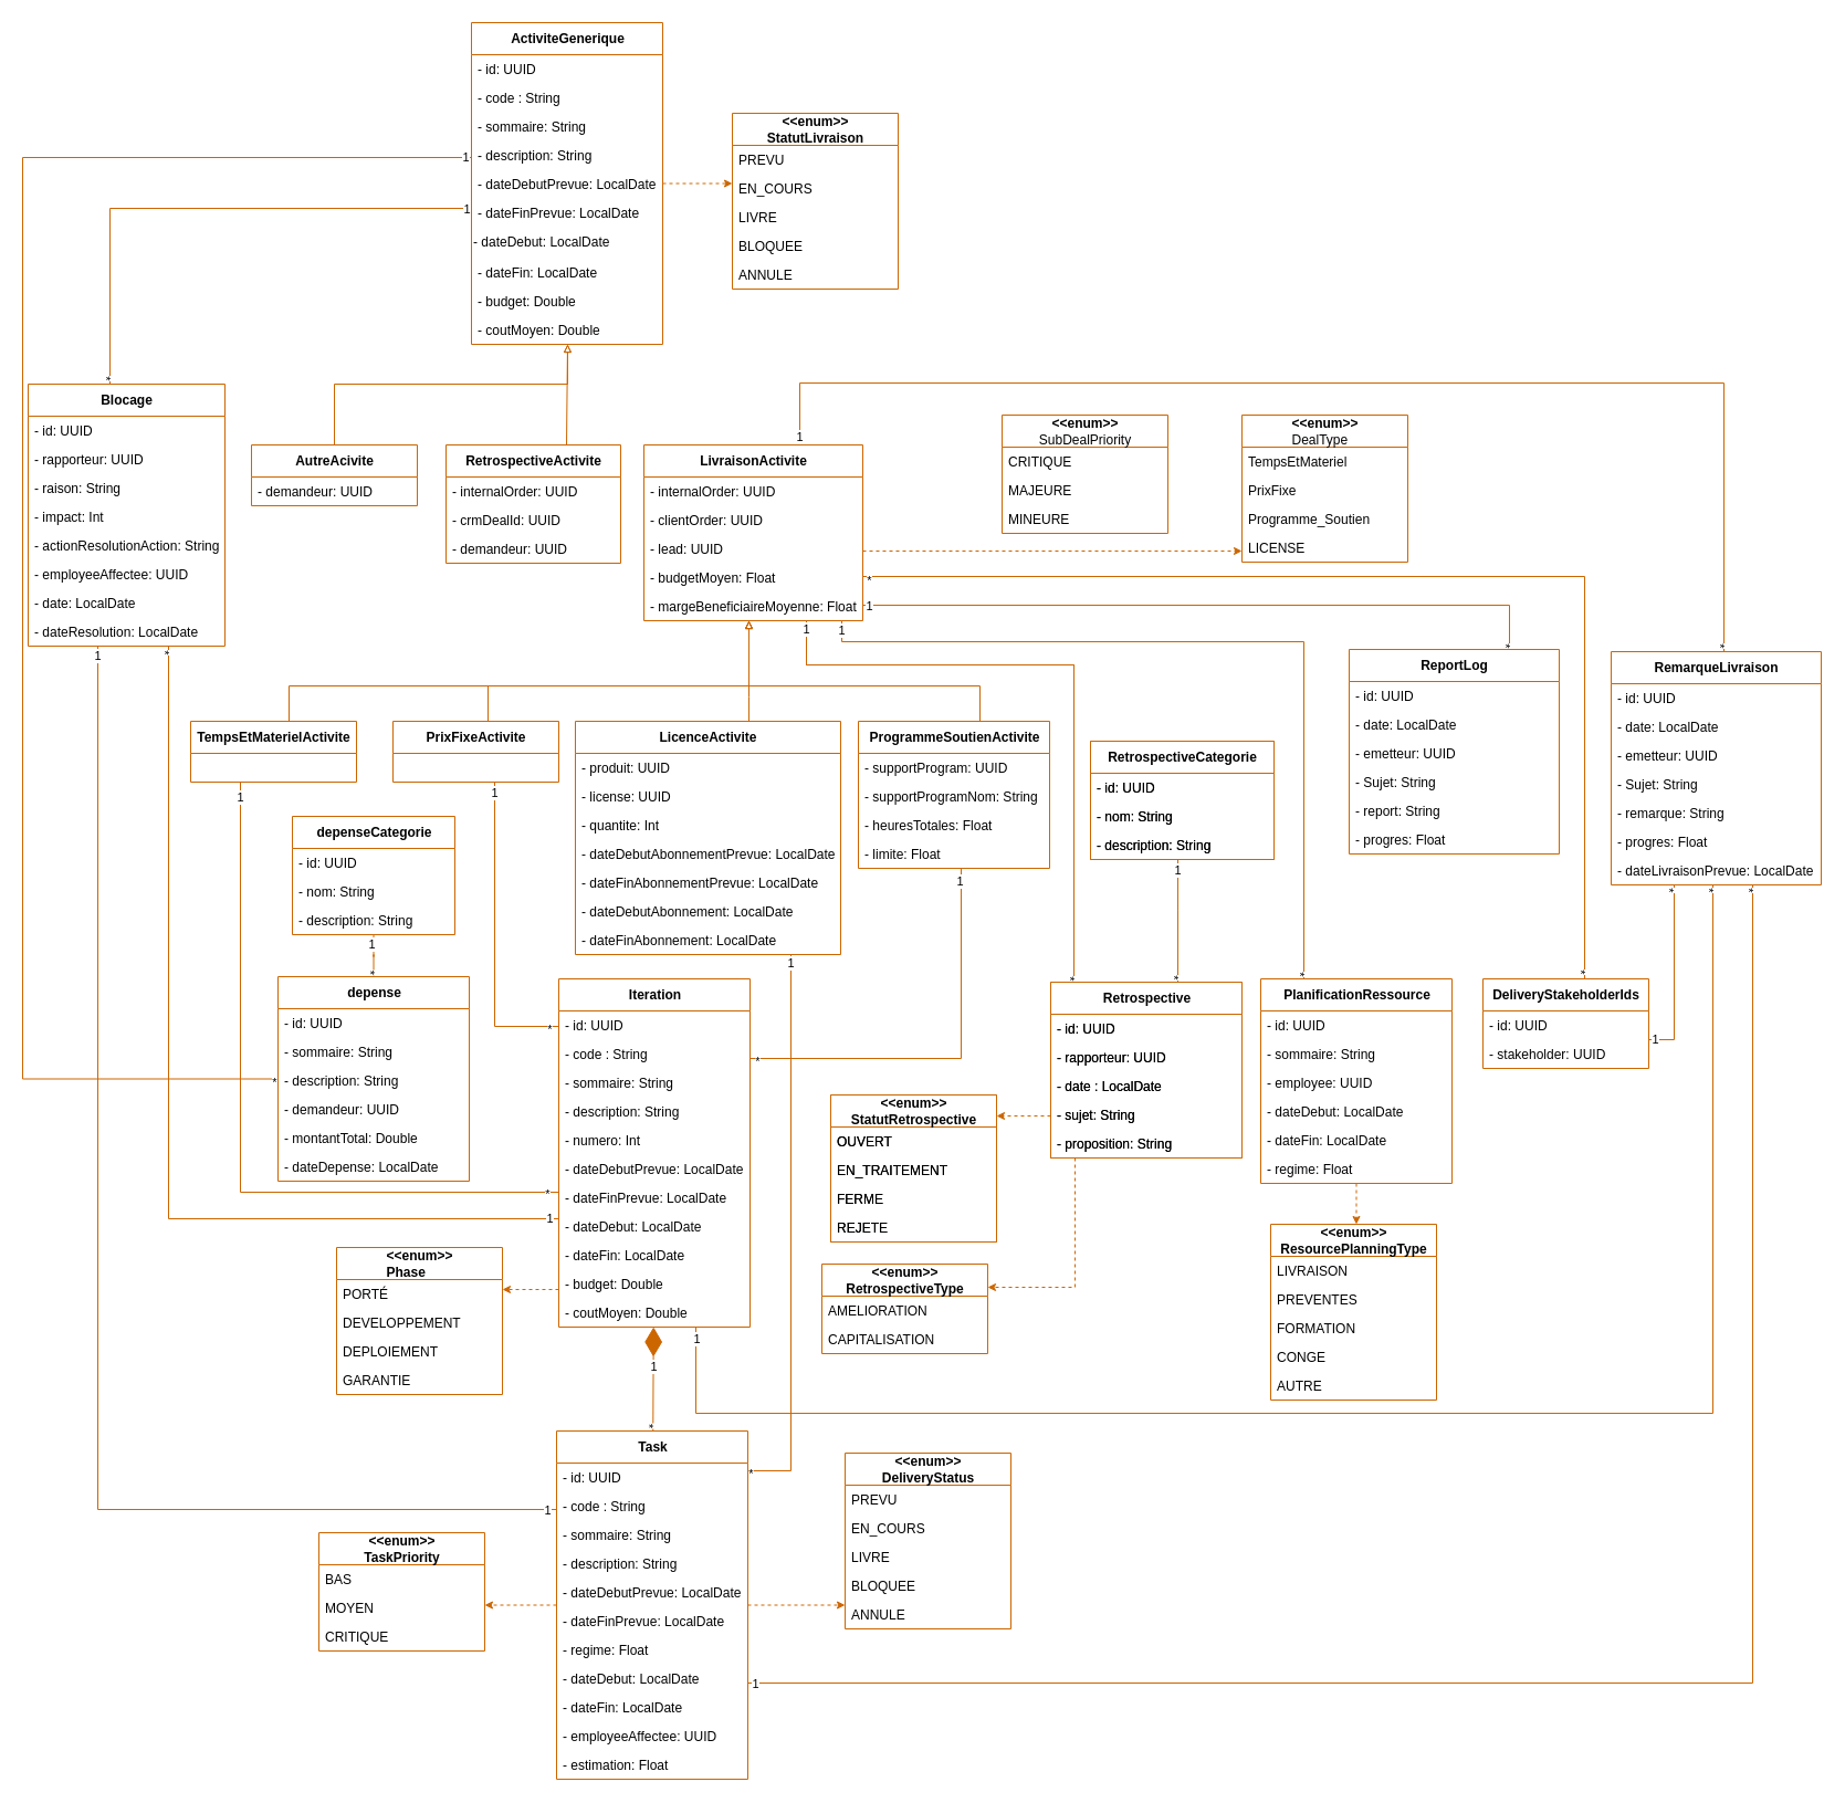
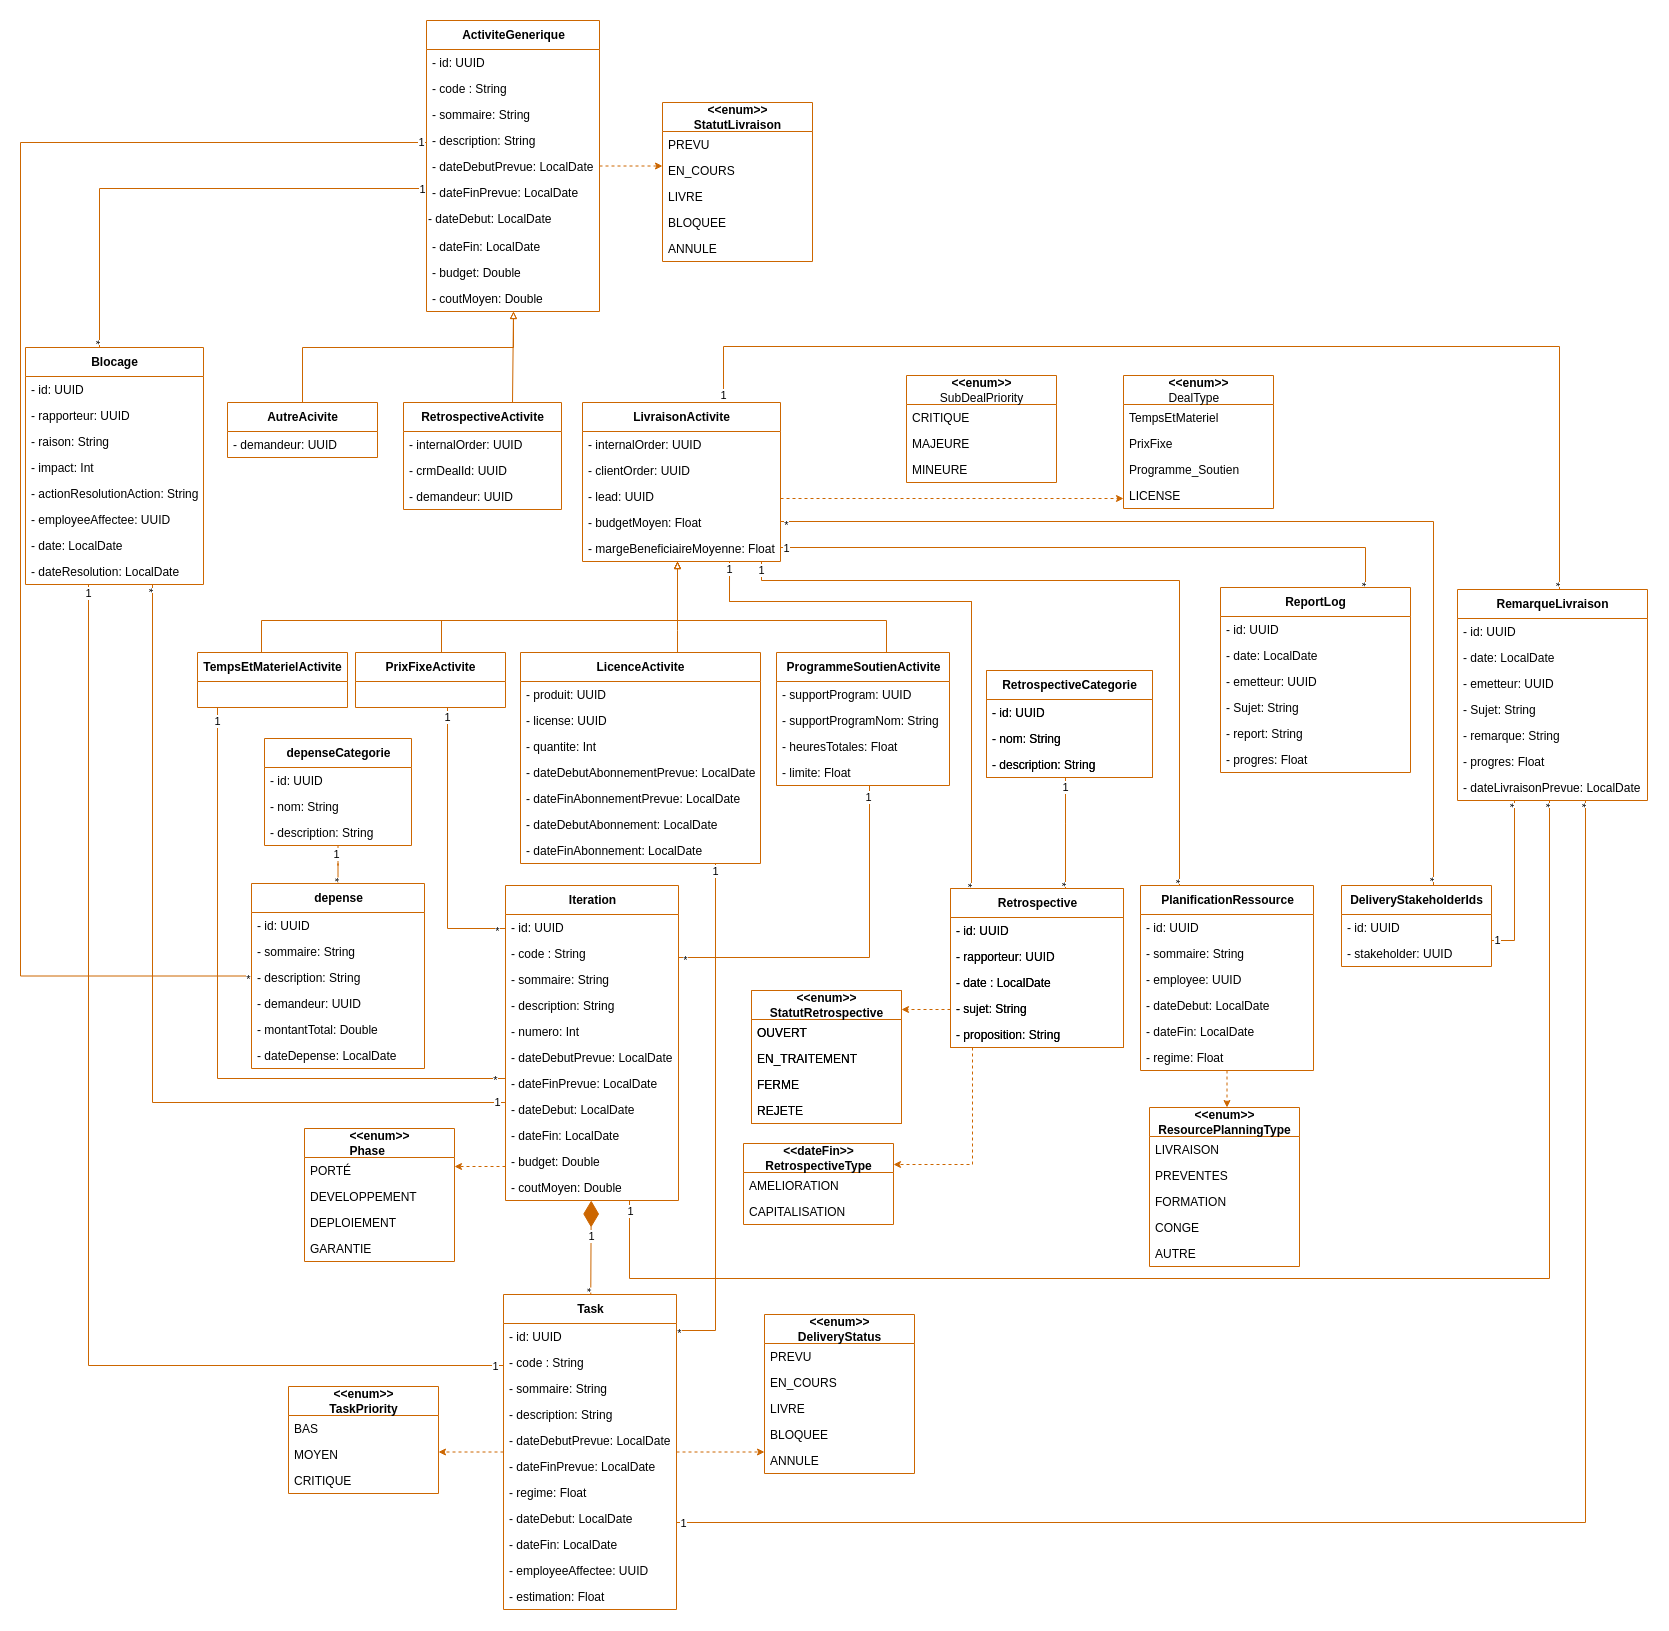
- <mxCell id="51" value="&lt;b&gt;TempsEtMateriel&lt;/b&gt;&lt;b&gt;Activite&lt;/b&gt;" style="swimlane;fontStyle=1;align=center;verticalAlign=middle;childLayout=stackLayout;horizontal=1;startSize=29;horizontalStack=0;resizeParent=1;resizeParentMax=0;resizeLast=0;collapsible=0;marginBottom=0;html=1;fontSize=12;labelPosition=center;verticalLabelPosition=middle;container=0;swimlaneLine=1;rounded=0;sketch=0;glass=0;strokeColor=#CC6600;" parent="1" vertex="1"><mxGeometry x="172" y="652" width="150" height="55" as="geometry" /></mxCell>
+ <mxCell id="51" value="&lt;b&gt;TempsEtMateriel&lt;/b&gt;&lt;b&gt;Activite&lt;/b&gt;" style="swimlane;fontStyle=1;align=center;verticalAlign=middle;childLayout=stackLayout;horizontal=1;startSize=29;horizontalStack=0;resizeParent=1;resizeParentMax=0;resizeLast=0;collapsible=0;marginBottom=0;html=1;fontSize=12;labelPosition=center;verticalLabelPosition=middle;container=0;swimlaneLine=1;rounded=0;sketch=0;glass=0;strokeColor=#CC6600;" parent="1" vertex="1"><mxGeometry x="197" y="652" width="150" height="55" as="geometry" /></mxCell>
- <mxCell id="95" value="&lt;b&gt;&amp;lt;&amp;lt;enum&amp;gt;&amp;gt;&lt;/b&gt;&lt;br&gt;&lt;div style=&quot;text-align: left&quot;&gt;&lt;b&gt;RetrospectiveType&lt;/b&gt;&lt;br&gt;&lt;/div&gt;" style="swimlane;fontStyle=0;align=center;verticalAlign=middle;childLayout=stackLayout;horizontal=1;startSize=29;horizontalStack=0;resizeParent=1;resizeParentMax=0;resizeLast=0;collapsible=0;marginBottom=0;html=1;fontSize=12;labelPosition=center;verticalLabelPosition=middle;container=0;swimlaneLine=1;rounded=0;sketch=0;glass=0;strokeColor=#CC6600;" parent="1" vertex="1"><mxGeometry x="743" y="1143" width="150" height="81" as="geometry" /></mxCell>
+ <mxCell id="95" value="&lt;b&gt;&amp;lt;&amp;lt;dateFin&amp;gt;&amp;gt;&lt;/b&gt;&lt;br&gt;&lt;div style=&quot;text-align: left&quot;&gt;&lt;b&gt;RetrospectiveType&lt;/b&gt;&lt;br&gt;&lt;/div&gt;" style="swimlane;fontStyle=0;align=center;verticalAlign=middle;childLayout=stackLayout;horizontal=1;startSize=29;horizontalStack=0;resizeParent=1;resizeParentMax=0;resizeLast=0;collapsible=0;marginBottom=0;html=1;fontSize=12;labelPosition=center;verticalLabelPosition=middle;container=0;swimlaneLine=1;rounded=0;sketch=0;glass=0;strokeColor=#CC6600;" parent="1" vertex="1"><mxGeometry x="743" y="1143" width="150" height="81" as="geometry" /></mxCell>
